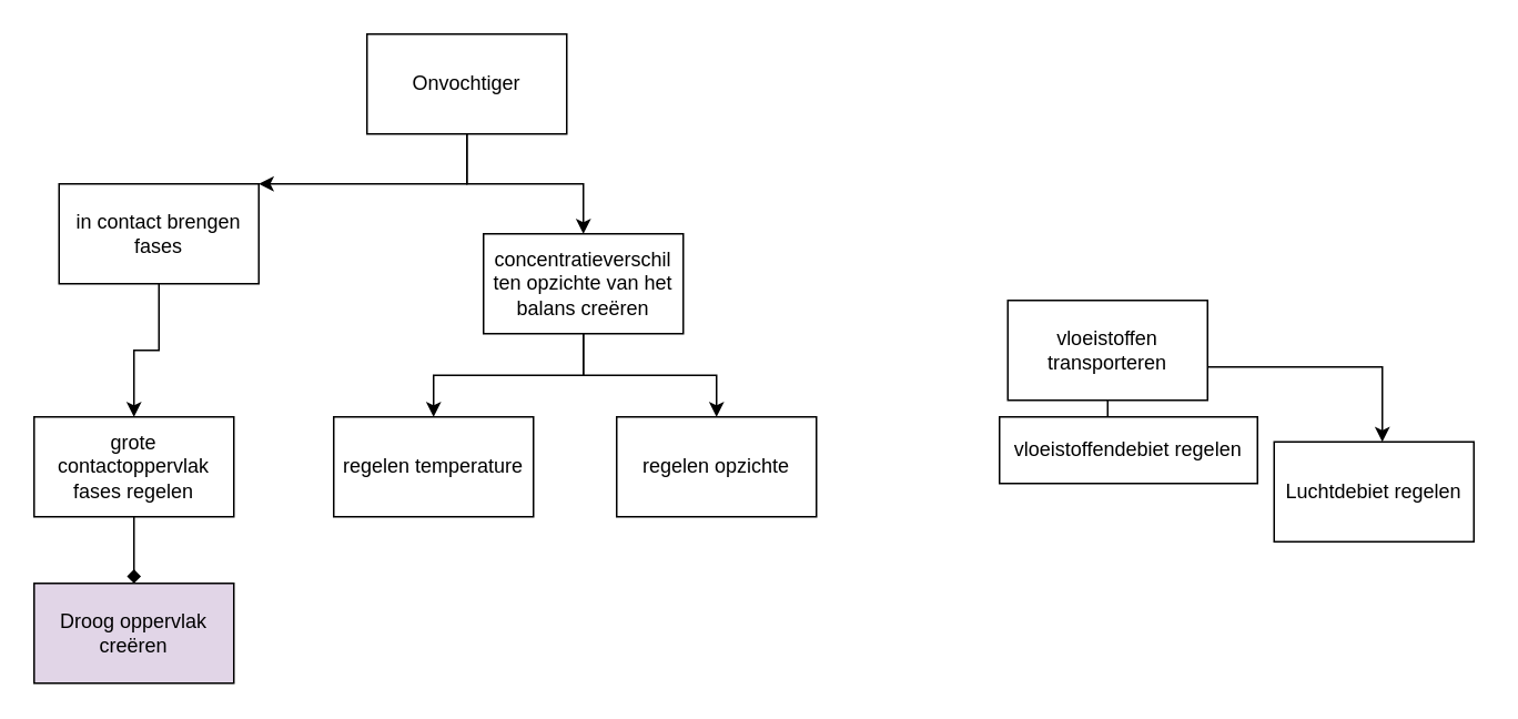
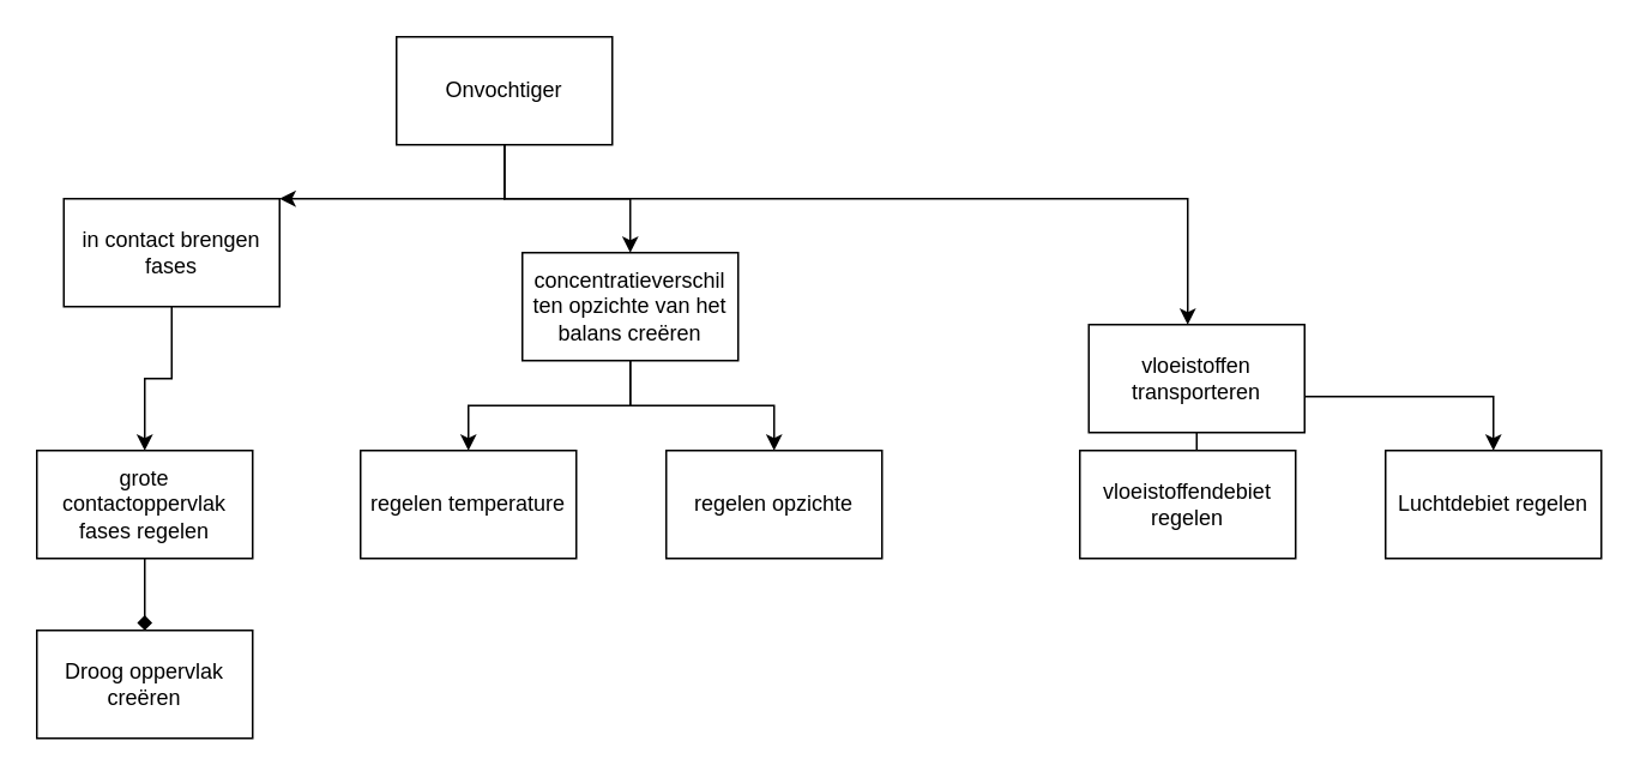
+ <mxCell id="4" style="edgeStyle=orthogonalEdgeStyle;rounded=0;orthogonalLoop=1;jettySize=auto;html=1;" parent="1" source="5" target="18" edge="1"><mxGeometry relative="1" as="geometry"><Array as="points"><mxPoint x="280" y="110" /><mxPoint x="660" y="110" /></Array></mxGeometry></mxCell>
- <mxCell id="19" value="vloeistoffendebiet regelen" style="rounded=0;whiteSpace=wrap;html=1;" parent="1" vertex="1"><mxGeometry x="600" y="250" width="155" height="40" as="geometry" /></mxCell>
+ <mxCell id="19" value="vloeistoffendebiet regelen" style="rounded=0;whiteSpace=wrap;html=1;" parent="1" vertex="1"><mxGeometry x="600" y="250" width="120" height="60" as="geometry" /></mxCell>
- <mxCell id="20" value="Luchtdebiet regelen" style="rounded=0;whiteSpace=wrap;html=1;" parent="1" vertex="1"><mxGeometry x="765" y="265" width="120" height="60" as="geometry" /></mxCell>
+ <mxCell id="20" value="Luchtdebiet regelen" style="rounded=0;whiteSpace=wrap;html=1;" parent="1" vertex="1"><mxGeometry x="770" y="250" width="120" height="60" as="geometry" /></mxCell>
- <mxCell id="10" value="Droog oppervlak creëren" style="whiteSpace=wrap;html=1;fillColor=#e1d5e7;" parent="1" vertex="1"><mxGeometry x="20" y="350" width="120" height="60" as="geometry" /></mxCell>
+ <mxCell id="10" value="Droog oppervlak creëren" style="whiteSpace=wrap;html=1;" parent="1" vertex="1"><mxGeometry x="20" y="350" width="120" height="60" as="geometry" /></mxCell>
